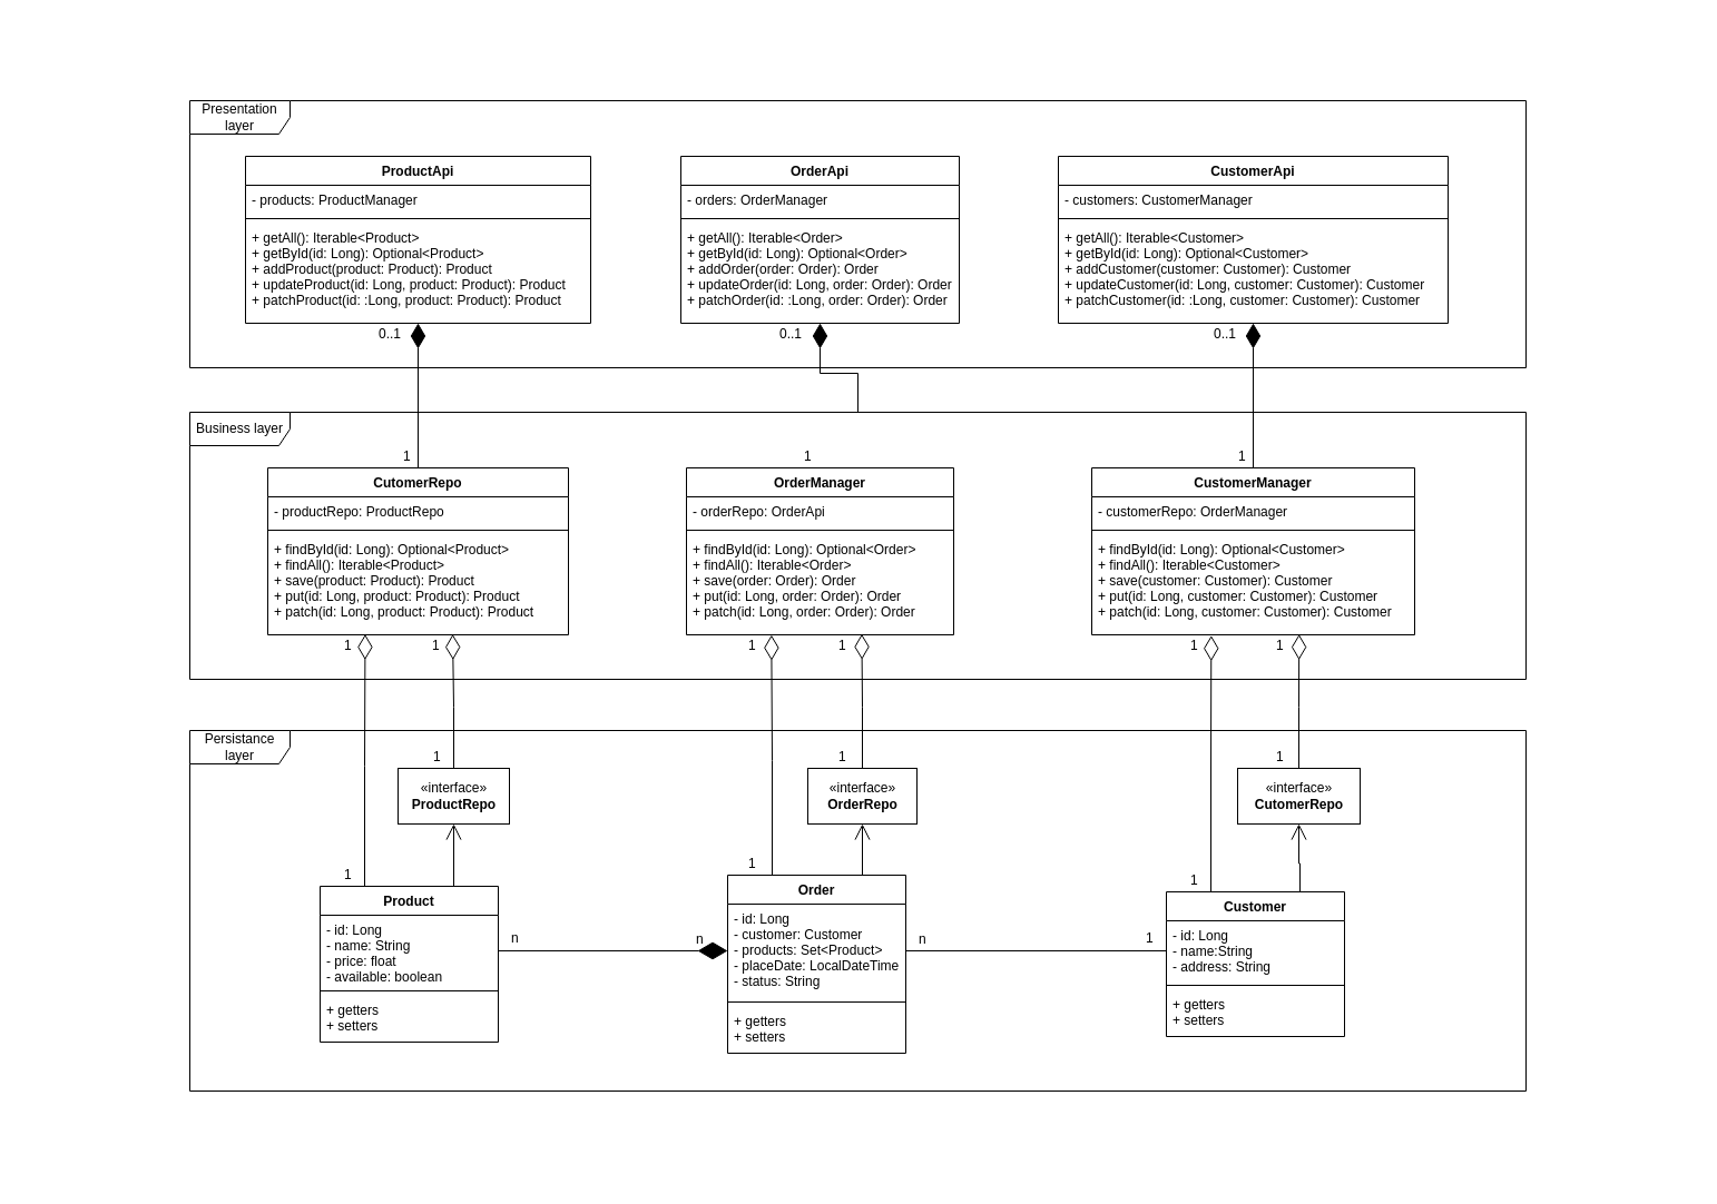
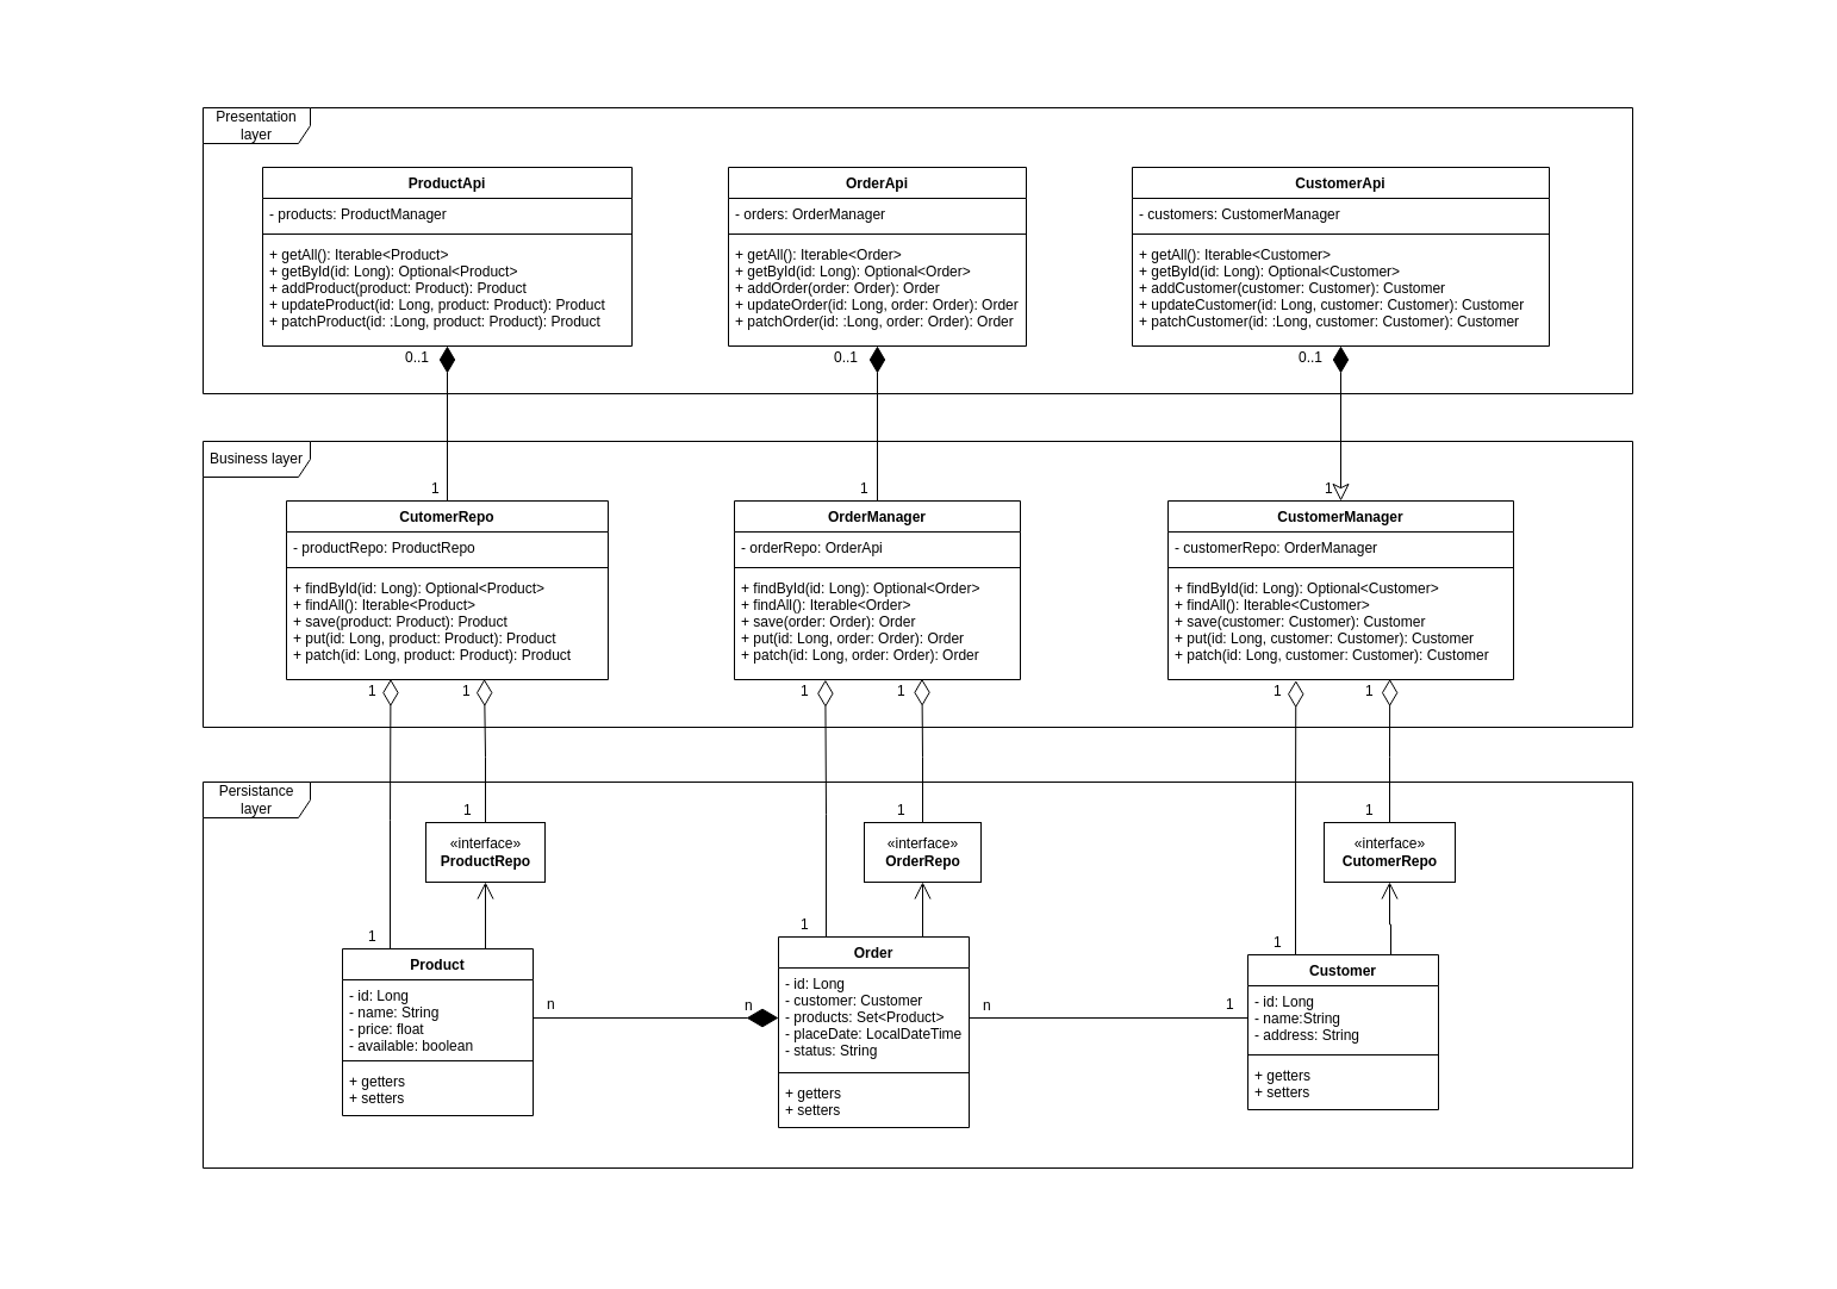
- <mxCell id="57" style="edgeStyle=orthogonalEdgeStyle;rounded=0;orthogonalLoop=1;jettySize=auto;html=1;startArrow=diamondThin;startFill=1;endArrow=none;endFill=0;startSize=20;endSize=12;" edge="1" parent="1" source="58" target="4"><mxGeometry relative="1" as="geometry" /></mxCell>
+ <mxCell id="57" style="edgeStyle=orthogonalEdgeStyle;rounded=0;orthogonalLoop=1;jettySize=auto;html=1;startArrow=diamondThin;startFill=1;endArrow=none;endFill=0;startSize=20;endSize=12;" edge="1" parent="1" source="58" target="39"><mxGeometry relative="1" as="geometry" /></mxCell>
- <mxCell id="47" style="edgeStyle=orthogonalEdgeStyle;rounded=0;orthogonalLoop=1;jettySize=auto;html=1;entryX=0.5;entryY=0;entryDx=0;entryDy=0;startArrow=diamondThin;startFill=1;endArrow=none;endFill=0;startSize=20;endSize=12;" edge="1" parent="1" source="48" target="43"><mxGeometry relative="1" as="geometry" /></mxCell>
+ <mxCell id="47" style="edgeStyle=orthogonalEdgeStyle;rounded=0;orthogonalLoop=1;jettySize=auto;html=1;entryX=0.5;entryY=0;entryDx=0;entryDy=0;startArrow=diamondThin;startFill=1;endArrow=classic;endFill=0;startSize=20;endSize=12;" edge="1" parent="1" source="48" target="43"><mxGeometry relative="1" as="geometry" /></mxCell>
